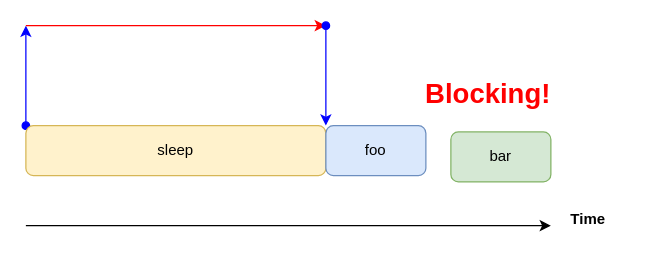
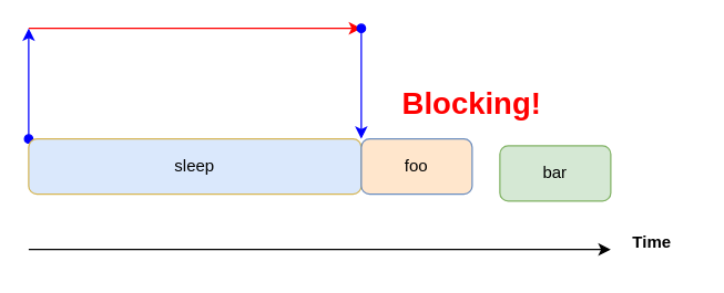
- <mxCell id="10" value="&lt;font color=&quot;#ff0000&quot; style=&quot;font-size: 22px;&quot;&gt;&lt;b&gt;Blocking!&lt;/b&gt;&lt;/font&gt;" style="text;html=1;strokeColor=none;fillColor=none;align=center;verticalAlign=middle;whiteSpace=wrap;rounded=0;" vertex="1" parent="1"><mxGeometry x="330" y="60" width="120" height="30" as="geometry" /></mxCell>
+ <mxCell id="10" value="&lt;font color=&quot;#ff0000&quot; style=&quot;font-size: 22px;&quot;&gt;&lt;b&gt;Blocking!&lt;/b&gt;&lt;/font&gt;" style="text;html=1;strokeColor=none;fillColor=none;align=center;verticalAlign=middle;whiteSpace=wrap;rounded=0;" vertex="1" parent="1"><mxGeometry x="280" y="60" width="120" height="30" as="geometry" /></mxCell>
- <mxCell id="3" value="sleep" style="rounded=1;whiteSpace=wrap;html=1;fillColor=#fff2cc;strokeColor=#d6b656;" vertex="1" parent="1"><mxGeometry x="20" y="100" width="240" height="40" as="geometry" /></mxCell>
+ <mxCell id="3" value="sleep" style="rounded=1;whiteSpace=wrap;html=1;fillColor=#dae8fc;strokeColor=#d6b656;" vertex="1" parent="1"><mxGeometry x="20" y="100" width="240" height="40" as="geometry" /></mxCell>
- <mxCell id="6" value="foo" style="rounded=1;whiteSpace=wrap;html=1;fillColor=#dae8fc;strokeColor=#6c8ebf;" vertex="1" parent="1"><mxGeometry x="260" y="100" width="80" height="40" as="geometry" /></mxCell>
+ <mxCell id="6" value="foo" style="rounded=1;whiteSpace=wrap;html=1;fillColor=#ffe6cc;strokeColor=#6c8ebf;" vertex="1" parent="1"><mxGeometry x="260" y="100" width="80" height="40" as="geometry" /></mxCell>
